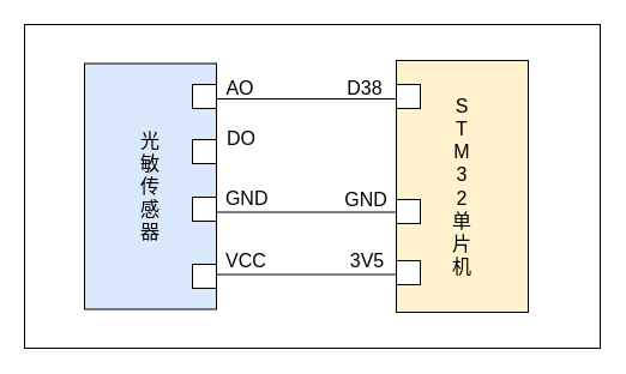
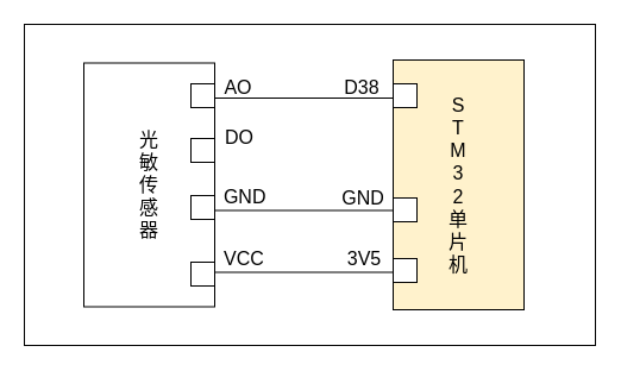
- <mxCell id="4" value="&lt;span style=&quot;font-size: 16px;&quot;&gt;光&lt;/span&gt;&lt;div&gt;&lt;span style=&quot;font-size: 16px;&quot;&gt;敏&lt;/span&gt;&lt;br&gt;&lt;div&gt;&lt;span style=&quot;font-size: 16px;&quot;&gt;传&lt;/span&gt;&lt;/div&gt;&lt;div&gt;&lt;span style=&quot;font-size: 16px;&quot;&gt;感&lt;/span&gt;&lt;/div&gt;&lt;div&gt;&lt;span style=&quot;font-size: 16px;&quot;&gt;器&lt;/span&gt;&lt;/div&gt;&lt;/div&gt;" style="rounded=0;whiteSpace=wrap;html=1;fillColor=#dae8fc;" vertex="1" parent="1"><mxGeometry x="70" y="52.5" width="110" height="205" as="geometry" /></mxCell>
+ <mxCell id="4" value="&lt;span style=&quot;font-size: 16px;&quot;&gt;光&lt;/span&gt;&lt;div&gt;&lt;span style=&quot;font-size: 16px;&quot;&gt;敏&lt;/span&gt;&lt;br&gt;&lt;div&gt;&lt;span style=&quot;font-size: 16px;&quot;&gt;传&lt;/span&gt;&lt;/div&gt;&lt;div&gt;&lt;span style=&quot;font-size: 16px;&quot;&gt;感&lt;/span&gt;&lt;/div&gt;&lt;div&gt;&lt;span style=&quot;font-size: 16px;&quot;&gt;器&lt;/span&gt;&lt;/div&gt;&lt;/div&gt;" style="rounded=0;whiteSpace=wrap;html=1;" vertex="1" parent="1"><mxGeometry x="70" y="52.5" width="110" height="205" as="geometry" /></mxCell>
